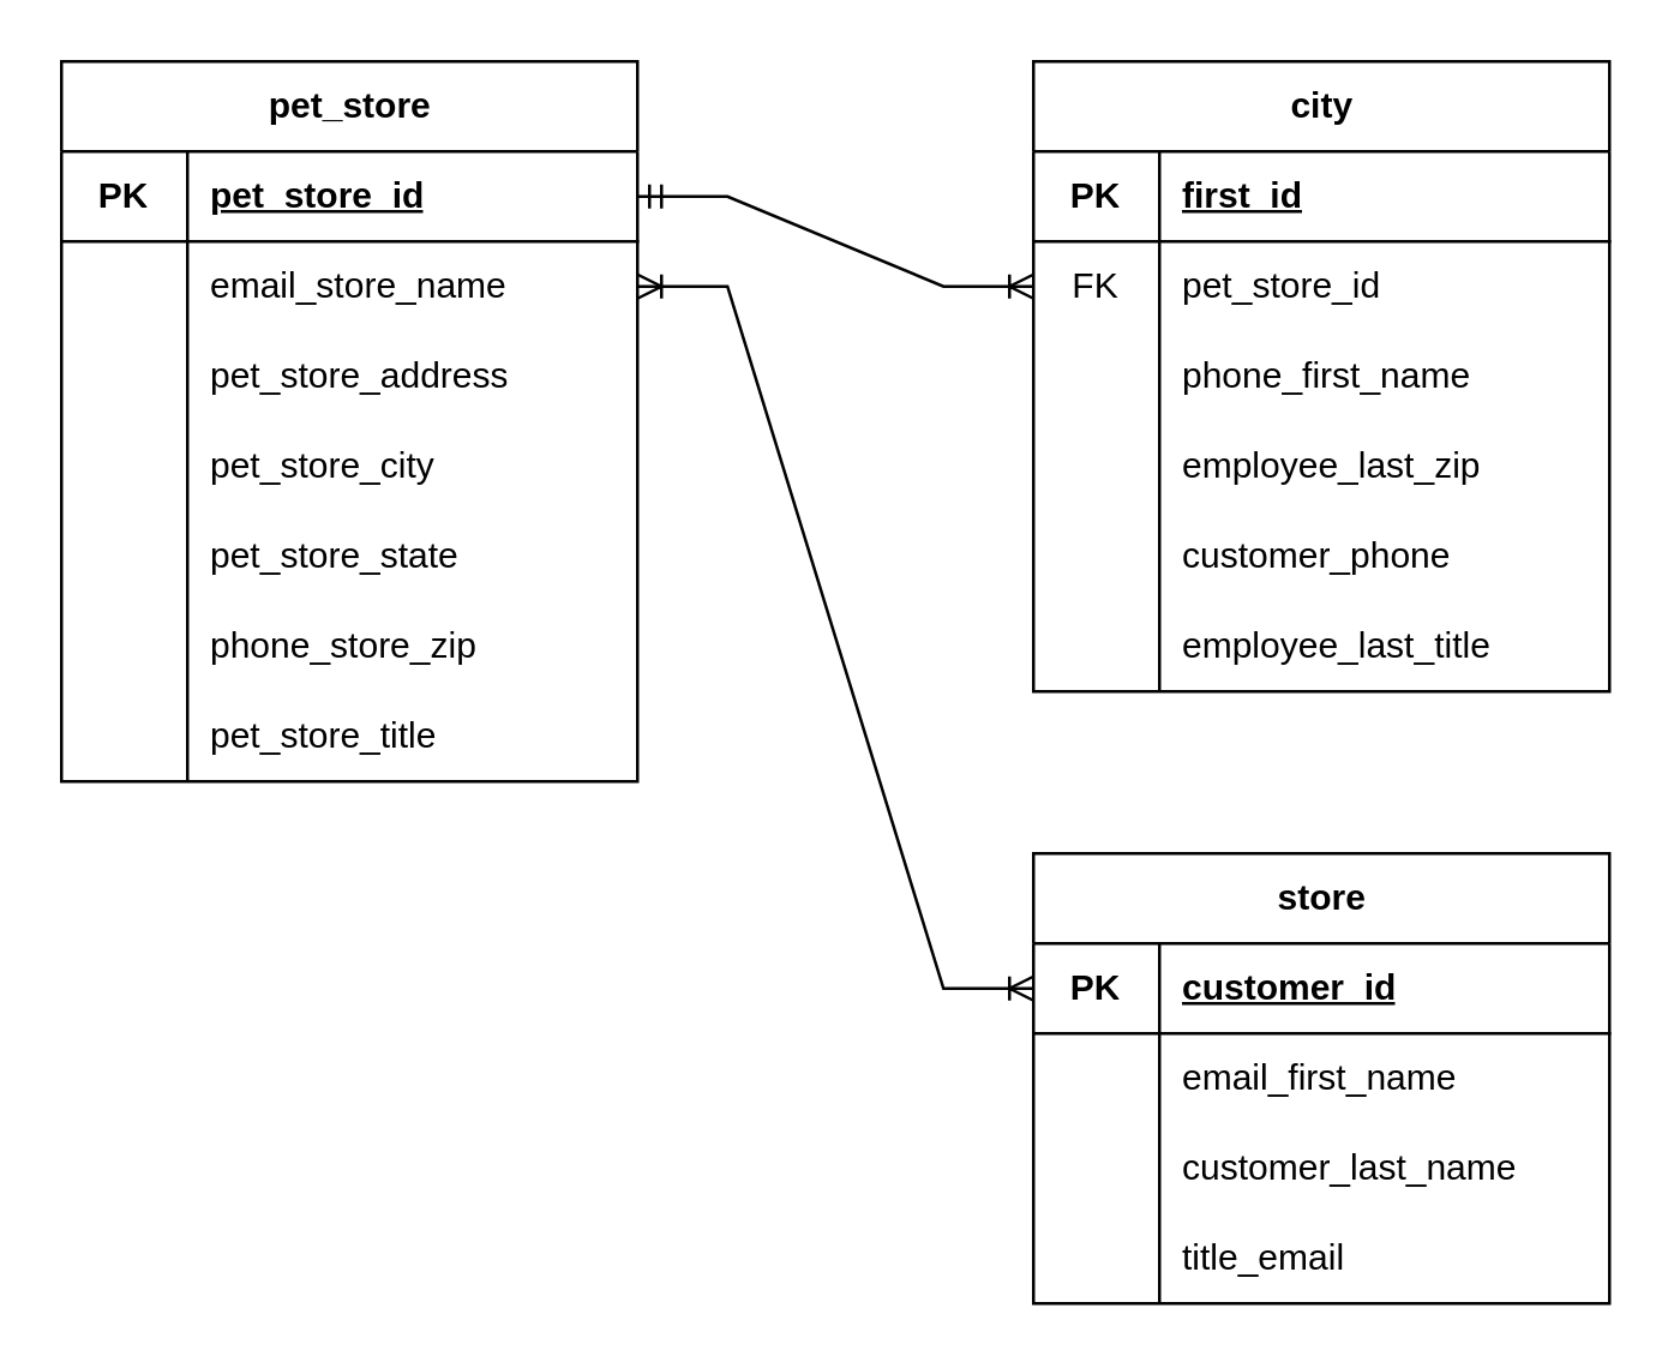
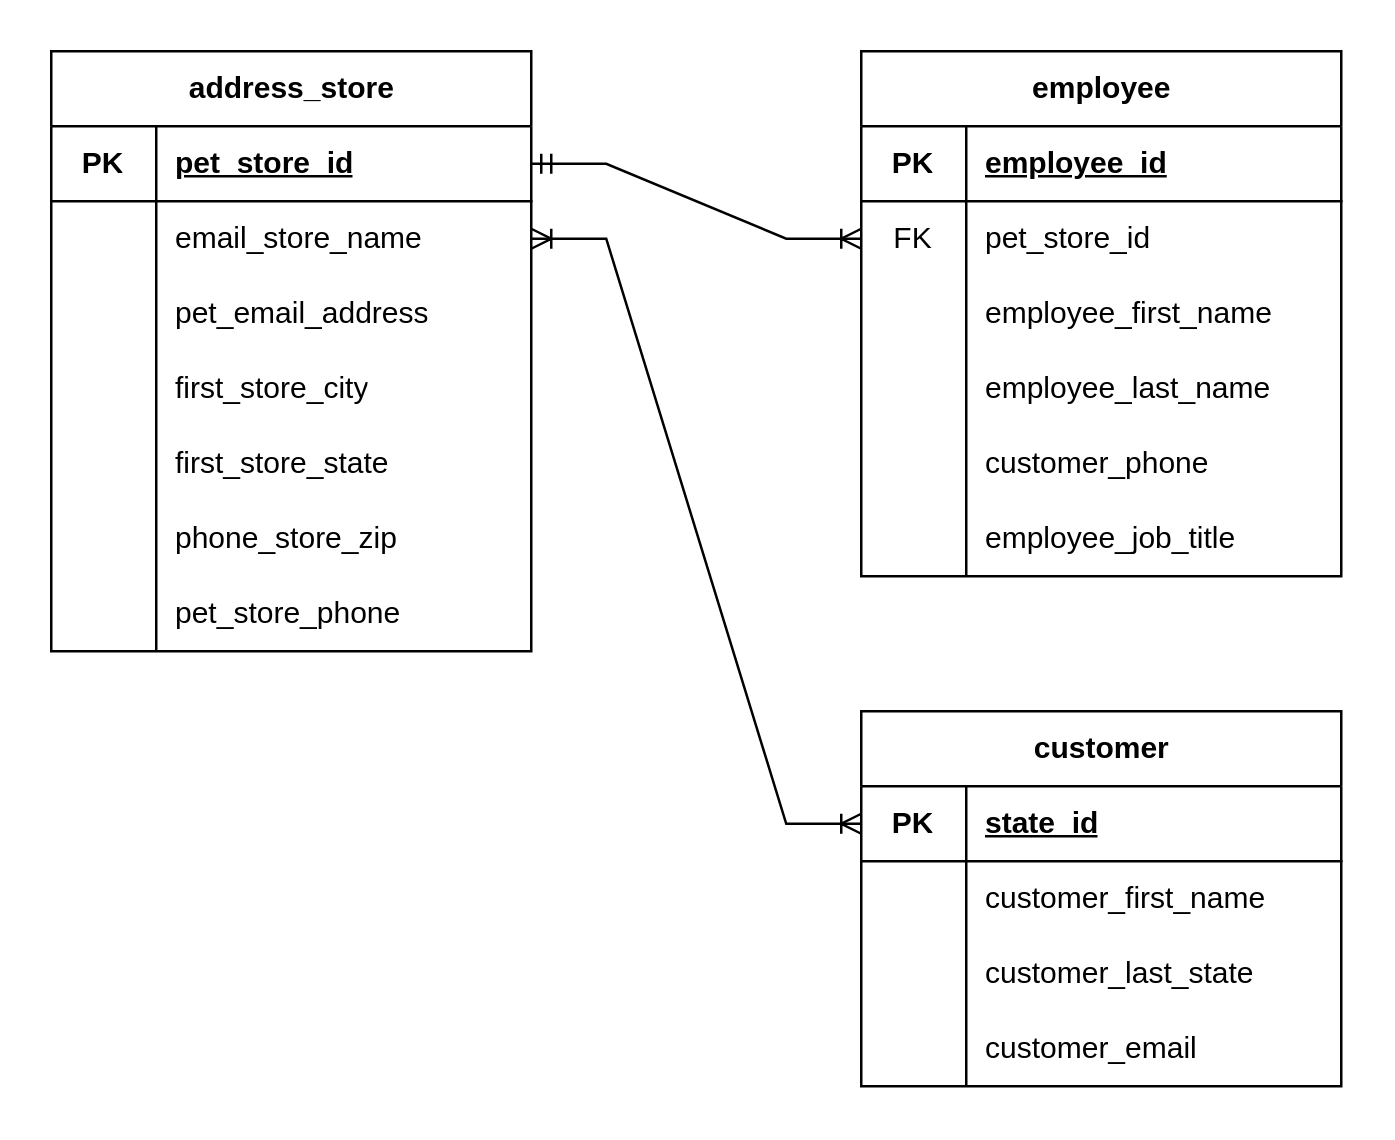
- <mxCell id="2" value="pet_store" style="shape=table;startSize=30;container=1;collapsible=1;childLayout=tableLayout;fixedRows=1;rowLines=0;fontStyle=1;align=center;resizeLast=1;html=1;" vertex="1" parent="1"><mxGeometry x="20" y="20" width="192" height="240" as="geometry" /></mxCell>
+ <mxCell id="2" value="address_store" style="shape=table;startSize=30;container=1;collapsible=1;childLayout=tableLayout;fixedRows=1;rowLines=0;fontStyle=1;align=center;resizeLast=1;html=1;" vertex="1" parent="1"><mxGeometry x="20" y="20" width="192" height="240" as="geometry" /></mxCell>
- <mxCell id="24" value="city" style="shape=table;startSize=30;container=1;collapsible=1;childLayout=tableLayout;fixedRows=1;rowLines=0;fontStyle=1;align=center;resizeLast=1;html=1;" vertex="1" parent="1"><mxGeometry x="344" y="20" width="192" height="210" as="geometry" /></mxCell>
+ <mxCell id="24" value="employee" style="shape=table;startSize=30;container=1;collapsible=1;childLayout=tableLayout;fixedRows=1;rowLines=0;fontStyle=1;align=center;resizeLast=1;html=1;" vertex="1" parent="1"><mxGeometry x="344" y="20" width="192" height="210" as="geometry" /></mxCell>
- <mxCell id="27" value="first_id" style="shape=partialRectangle;connectable=0;fillColor=none;top=0;left=0;bottom=0;right=0;align=left;spacingLeft=6;fontStyle=5;overflow=hidden;whiteSpace=wrap;html=1;" vertex="1" parent="25"><mxGeometry x="42" width="150" height="30" as="geometry"><mxRectangle width="150" height="30" as="alternateBounds" /></mxGeometry></mxCell>
+ <mxCell id="27" value="employee_id" style="shape=partialRectangle;connectable=0;fillColor=none;top=0;left=0;bottom=0;right=0;align=left;spacingLeft=6;fontStyle=5;overflow=hidden;whiteSpace=wrap;html=1;" vertex="1" parent="25"><mxGeometry x="42" width="150" height="30" as="geometry"><mxRectangle width="150" height="30" as="alternateBounds" /></mxGeometry></mxCell>
- <mxCell id="11" value="pet_store_address" style="shape=partialRectangle;connectable=0;fillColor=none;top=0;left=0;bottom=0;right=0;align=left;spacingLeft=6;overflow=hidden;whiteSpace=wrap;html=1;" vertex="1" parent="9"><mxGeometry x="42" width="150" height="30" as="geometry"><mxRectangle width="150" height="30" as="alternateBounds" /></mxGeometry></mxCell>
+ <mxCell id="11" value="pet_email_address" style="shape=partialRectangle;connectable=0;fillColor=none;top=0;left=0;bottom=0;right=0;align=left;spacingLeft=6;overflow=hidden;whiteSpace=wrap;html=1;" vertex="1" parent="9"><mxGeometry x="42" width="150" height="30" as="geometry"><mxRectangle width="150" height="30" as="alternateBounds" /></mxGeometry></mxCell>
- <mxCell id="33" value="phone_first_name" style="shape=partialRectangle;connectable=0;fillColor=none;top=0;left=0;bottom=0;right=0;align=left;spacingLeft=6;overflow=hidden;whiteSpace=wrap;html=1;" vertex="1" parent="31"><mxGeometry x="42" width="150" height="30" as="geometry"><mxRectangle width="150" height="30" as="alternateBounds" /></mxGeometry></mxCell>
+ <mxCell id="33" value="employee_first_name" style="shape=partialRectangle;connectable=0;fillColor=none;top=0;left=0;bottom=0;right=0;align=left;spacingLeft=6;overflow=hidden;whiteSpace=wrap;html=1;" vertex="1" parent="31"><mxGeometry x="42" width="150" height="30" as="geometry"><mxRectangle width="150" height="30" as="alternateBounds" /></mxGeometry></mxCell>
- <mxCell id="14" value="pet_store_city" style="shape=partialRectangle;connectable=0;fillColor=none;top=0;left=0;bottom=0;right=0;align=left;spacingLeft=6;overflow=hidden;whiteSpace=wrap;html=1;" vertex="1" parent="12"><mxGeometry x="42" width="150" height="30" as="geometry"><mxRectangle width="150" height="30" as="alternateBounds" /></mxGeometry></mxCell>
+ <mxCell id="14" value="first_store_city" style="shape=partialRectangle;connectable=0;fillColor=none;top=0;left=0;bottom=0;right=0;align=left;spacingLeft=6;overflow=hidden;whiteSpace=wrap;html=1;" vertex="1" parent="12"><mxGeometry x="42" width="150" height="30" as="geometry"><mxRectangle width="150" height="30" as="alternateBounds" /></mxGeometry></mxCell>
- <mxCell id="36" value="employee_last_zip" style="shape=partialRectangle;connectable=0;fillColor=none;top=0;left=0;bottom=0;right=0;align=left;spacingLeft=6;overflow=hidden;whiteSpace=wrap;html=1;" vertex="1" parent="34"><mxGeometry x="42" width="150" height="30" as="geometry"><mxRectangle width="150" height="30" as="alternateBounds" /></mxGeometry></mxCell>
+ <mxCell id="36" value="employee_last_name" style="shape=partialRectangle;connectable=0;fillColor=none;top=0;left=0;bottom=0;right=0;align=left;spacingLeft=6;overflow=hidden;whiteSpace=wrap;html=1;" vertex="1" parent="34"><mxGeometry x="42" width="150" height="30" as="geometry"><mxRectangle width="150" height="30" as="alternateBounds" /></mxGeometry></mxCell>
- <mxCell id="17" value="pet_store_state" style="shape=partialRectangle;connectable=0;fillColor=none;top=0;left=0;bottom=0;right=0;align=left;spacingLeft=6;overflow=hidden;whiteSpace=wrap;html=1;" vertex="1" parent="15"><mxGeometry x="42" width="150" height="30" as="geometry"><mxRectangle width="150" height="30" as="alternateBounds" /></mxGeometry></mxCell>
+ <mxCell id="17" value="first_store_state" style="shape=partialRectangle;connectable=0;fillColor=none;top=0;left=0;bottom=0;right=0;align=left;spacingLeft=6;overflow=hidden;whiteSpace=wrap;html=1;" vertex="1" parent="15"><mxGeometry x="42" width="150" height="30" as="geometry"><mxRectangle width="150" height="30" as="alternateBounds" /></mxGeometry></mxCell>
- <mxCell id="42" value="employee_last_title" style="shape=partialRectangle;connectable=0;fillColor=none;top=0;left=0;bottom=0;right=0;align=left;spacingLeft=6;overflow=hidden;whiteSpace=wrap;html=1;" vertex="1" parent="40"><mxGeometry x="42" width="150" height="30" as="geometry"><mxRectangle width="150" height="30" as="alternateBounds" /></mxGeometry></mxCell>
+ <mxCell id="42" value="employee_job_title" style="shape=partialRectangle;connectable=0;fillColor=none;top=0;left=0;bottom=0;right=0;align=left;spacingLeft=6;overflow=hidden;whiteSpace=wrap;html=1;" vertex="1" parent="40"><mxGeometry x="42" width="150" height="30" as="geometry"><mxRectangle width="150" height="30" as="alternateBounds" /></mxGeometry></mxCell>
- <mxCell id="23" value="pet_store_title" style="shape=partialRectangle;connectable=0;fillColor=none;top=0;left=0;bottom=0;right=0;align=left;spacingLeft=6;overflow=hidden;whiteSpace=wrap;html=1;" vertex="1" parent="21"><mxGeometry x="42" width="150" height="30" as="geometry"><mxRectangle width="150" height="30" as="alternateBounds" /></mxGeometry></mxCell>
+ <mxCell id="23" value="pet_store_phone" style="shape=partialRectangle;connectable=0;fillColor=none;top=0;left=0;bottom=0;right=0;align=left;spacingLeft=6;overflow=hidden;whiteSpace=wrap;html=1;" vertex="1" parent="21"><mxGeometry x="42" width="150" height="30" as="geometry"><mxRectangle width="150" height="30" as="alternateBounds" /></mxGeometry></mxCell>
- <mxCell id="43" value="store" style="shape=table;startSize=30;container=1;collapsible=1;childLayout=tableLayout;fixedRows=1;rowLines=0;fontStyle=1;align=center;resizeLast=1;html=1;" vertex="1" parent="1"><mxGeometry x="344" y="284" width="192" height="150" as="geometry" /></mxCell>
+ <mxCell id="43" value="customer" style="shape=table;startSize=30;container=1;collapsible=1;childLayout=tableLayout;fixedRows=1;rowLines=0;fontStyle=1;align=center;resizeLast=1;html=1;" vertex="1" parent="1"><mxGeometry x="344" y="284" width="192" height="150" as="geometry" /></mxCell>
- <mxCell id="46" value="customer_id" style="shape=partialRectangle;connectable=0;fillColor=none;top=0;left=0;bottom=0;right=0;align=left;spacingLeft=6;fontStyle=5;overflow=hidden;whiteSpace=wrap;html=1;" vertex="1" parent="44"><mxGeometry x="42" width="150" height="30" as="geometry"><mxRectangle width="150" height="30" as="alternateBounds" /></mxGeometry></mxCell>
+ <mxCell id="46" value="state_id" style="shape=partialRectangle;connectable=0;fillColor=none;top=0;left=0;bottom=0;right=0;align=left;spacingLeft=6;fontStyle=5;overflow=hidden;whiteSpace=wrap;html=1;" vertex="1" parent="44"><mxGeometry x="42" width="150" height="30" as="geometry"><mxRectangle width="150" height="30" as="alternateBounds" /></mxGeometry></mxCell>
- <mxCell id="49" value="email_first_name" style="shape=partialRectangle;connectable=0;fillColor=none;top=0;left=0;bottom=0;right=0;align=left;spacingLeft=6;overflow=hidden;whiteSpace=wrap;html=1;" vertex="1" parent="47"><mxGeometry x="42" width="150" height="30" as="geometry"><mxRectangle width="150" height="30" as="alternateBounds" /></mxGeometry></mxCell>
+ <mxCell id="49" value="customer_first_name" style="shape=partialRectangle;connectable=0;fillColor=none;top=0;left=0;bottom=0;right=0;align=left;spacingLeft=6;overflow=hidden;whiteSpace=wrap;html=1;" vertex="1" parent="47"><mxGeometry x="42" width="150" height="30" as="geometry"><mxRectangle width="150" height="30" as="alternateBounds" /></mxGeometry></mxCell>
- <mxCell id="52" value="customer_last_name" style="shape=partialRectangle;connectable=0;fillColor=none;top=0;left=0;bottom=0;right=0;align=left;spacingLeft=6;overflow=hidden;whiteSpace=wrap;html=1;" vertex="1" parent="50"><mxGeometry x="42" width="150" height="30" as="geometry"><mxRectangle width="150" height="30" as="alternateBounds" /></mxGeometry></mxCell>
+ <mxCell id="52" value="customer_last_state" style="shape=partialRectangle;connectable=0;fillColor=none;top=0;left=0;bottom=0;right=0;align=left;spacingLeft=6;overflow=hidden;whiteSpace=wrap;html=1;" vertex="1" parent="50"><mxGeometry x="42" width="150" height="30" as="geometry"><mxRectangle width="150" height="30" as="alternateBounds" /></mxGeometry></mxCell>
- <mxCell id="55" value="title_email" style="shape=partialRectangle;connectable=0;fillColor=none;top=0;left=0;bottom=0;right=0;align=left;spacingLeft=6;overflow=hidden;whiteSpace=wrap;html=1;" vertex="1" parent="53"><mxGeometry x="42" width="150" height="30" as="geometry"><mxRectangle width="150" height="30" as="alternateBounds" /></mxGeometry></mxCell>
+ <mxCell id="55" value="customer_email" style="shape=partialRectangle;connectable=0;fillColor=none;top=0;left=0;bottom=0;right=0;align=left;spacingLeft=6;overflow=hidden;whiteSpace=wrap;html=1;" vertex="1" parent="53"><mxGeometry x="42" width="150" height="30" as="geometry"><mxRectangle width="150" height="30" as="alternateBounds" /></mxGeometry></mxCell>
